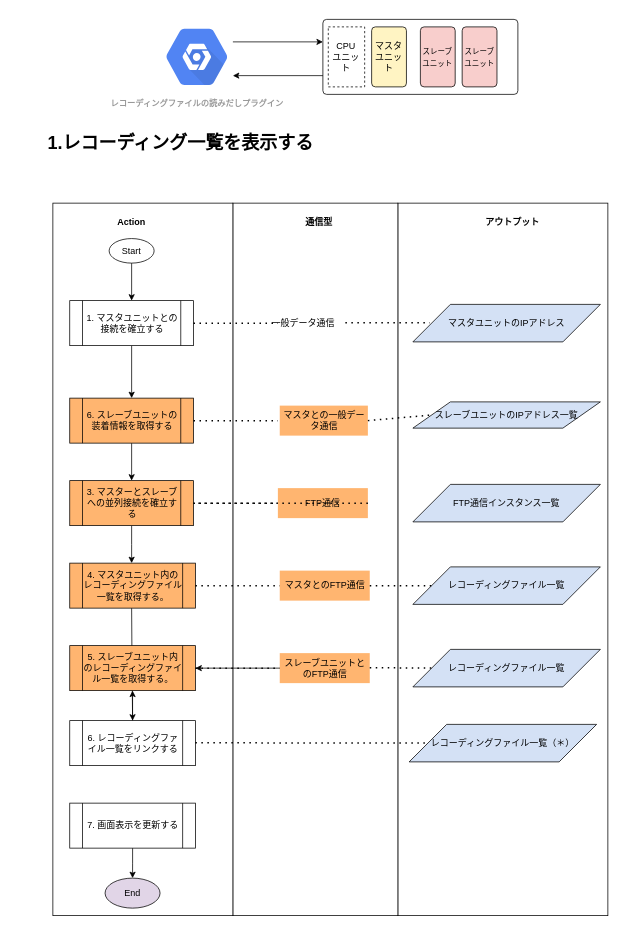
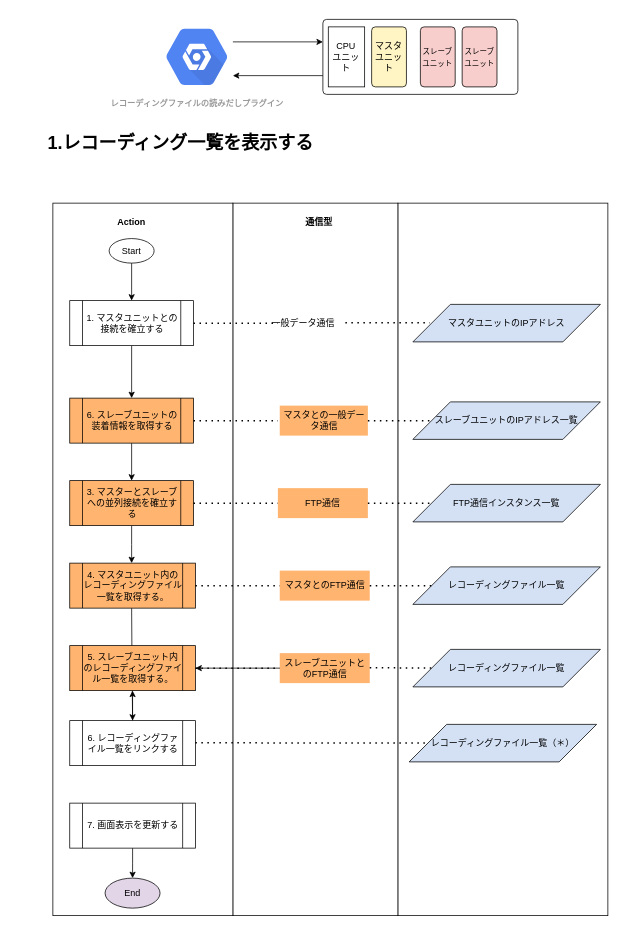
- <mxCell id="8" value="CPU&lt;br&gt;ユニット" style="rounded=0;whiteSpace=wrap;html=1;dashed=1;" vertex="1" parent="5"><mxGeometry x="7.224" y="10" width="48.49" height="80" as="geometry" /></mxCell>
+ <mxCell id="8" value="CPU&lt;br&gt;ユニット" style="rounded=0;whiteSpace=wrap;html=1;" vertex="1" parent="5"><mxGeometry x="7.224" y="10" width="48.49" height="80" as="geometry" /></mxCell>
- <mxCell id="53" value="&lt;table class=&quot;gt-baf-table&quot;&gt;&lt;tbody&gt;&lt;tr class=&quot;gt-baf-entry&quot;&gt;&lt;td&gt;&lt;div class=&quot;gt-baf-cell gt-baf-term-text-parent&quot;&gt;&lt;span class=&quot;gt-baf-term-text&quot;&gt;アウトプット&lt;/span&gt;&lt;/div&gt;&lt;/td&gt;&lt;td&gt;&lt;div class=&quot;gt-baf-cell gt-baf-translations gt-baf-translations-mobile&quot;&gt;&lt;span class=&quot;gt-baf-back&quot;&gt;&lt;/span&gt;&lt;/div&gt;&lt;/td&gt;&lt;/tr&gt;&lt;/tbody&gt;&lt;/table&gt;" style="text;html=1;strokeColor=none;fillColor=none;align=center;verticalAlign=middle;whiteSpace=wrap;rounded=0;fontStyle=1" vertex="1" parent="1"><mxGeometry x="640" y="280" width="90" height="30" as="geometry" /></mxCell>
- <mxCell id="42" value="スレーブユニットのIPアドレス一覧" style="shape=parallelogram;perimeter=parallelogramPerimeter;whiteSpace=wrap;html=1;dashed=0;fillColor=#D4E1F5;" vertex="1" parent="1"><mxGeometry x="550" y="535" width="250" height="35" as="geometry" /></mxCell>
+ <mxCell id="42" value="スレーブユニットのIPアドレス一覧" style="shape=parallelogram;perimeter=parallelogramPerimeter;whiteSpace=wrap;html=1;dashed=0;fillColor=#D4E1F5;" vertex="1" parent="1"><mxGeometry x="550" y="535" width="250" height="50" as="geometry" /></mxCell>
- <mxCell id="45" value="" style="endArrow=none;dashed=1;html=1;dashPattern=1 3;strokeWidth=2;exitX=1;exitY=0.5;exitDx=0;exitDy=0;" edge="1" parent="1" target="25" source="27"><mxGeometry width="50" height="50" relative="1" as="geometry"><mxPoint x="500" y="670" as="sourcePoint" /><mxPoint x="540" y="664.58" as="targetPoint" /></mxGeometry></mxCell>
+ <mxCell id="45" value="" style="endArrow=none;dashed=1;html=1;dashPattern=1 3;strokeWidth=2;exitX=1;exitY=0.5;exitDx=0;exitDy=0;entryX=0;entryY=0.5;entryDx=0;entryDy=0;" edge="1" parent="1" target="44" source="27"><mxGeometry width="50" height="50" relative="1" as="geometry"><mxPoint x="500" y="670" as="sourcePoint" /><mxPoint x="540" y="664.58" as="targetPoint" /></mxGeometry></mxCell>
